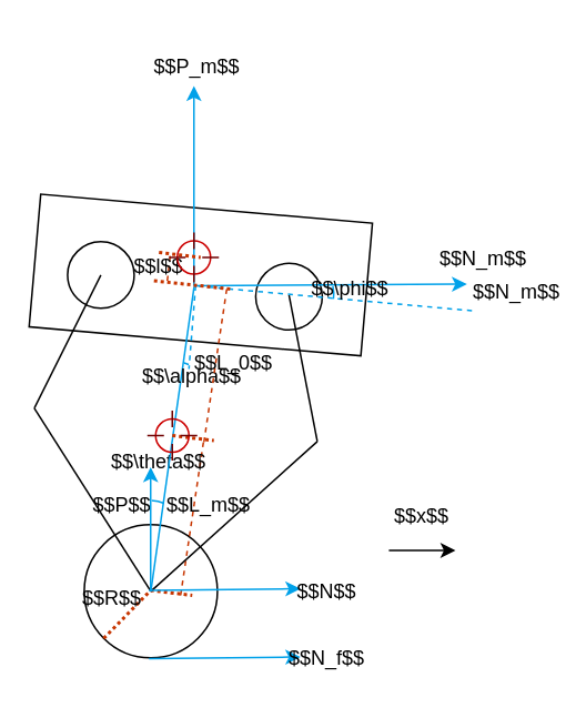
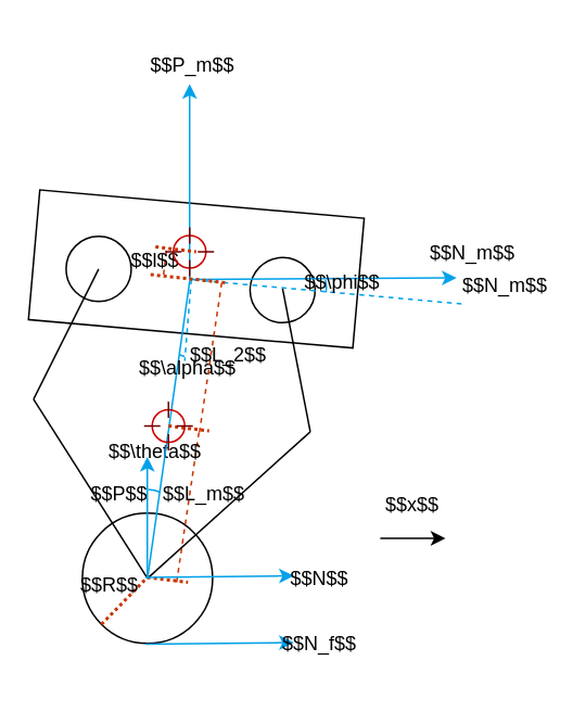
- <mxCell id="55" value="$$L_0$$" style="text;strokeColor=none;fillColor=none;align=center;verticalAlign=middle;whiteSpace=wrap;rounded=0;" vertex="1" parent="1"><mxGeometry x="120" y="198" width="40" height="40" as="geometry" /></mxCell>
+ <mxCell id="55" value="$$L_2$$" style="text;strokeColor=none;fillColor=none;align=center;verticalAlign=middle;whiteSpace=wrap;rounded=0;" vertex="1" parent="1"><mxGeometry x="120" y="198" width="40" height="40" as="geometry" /></mxCell>
